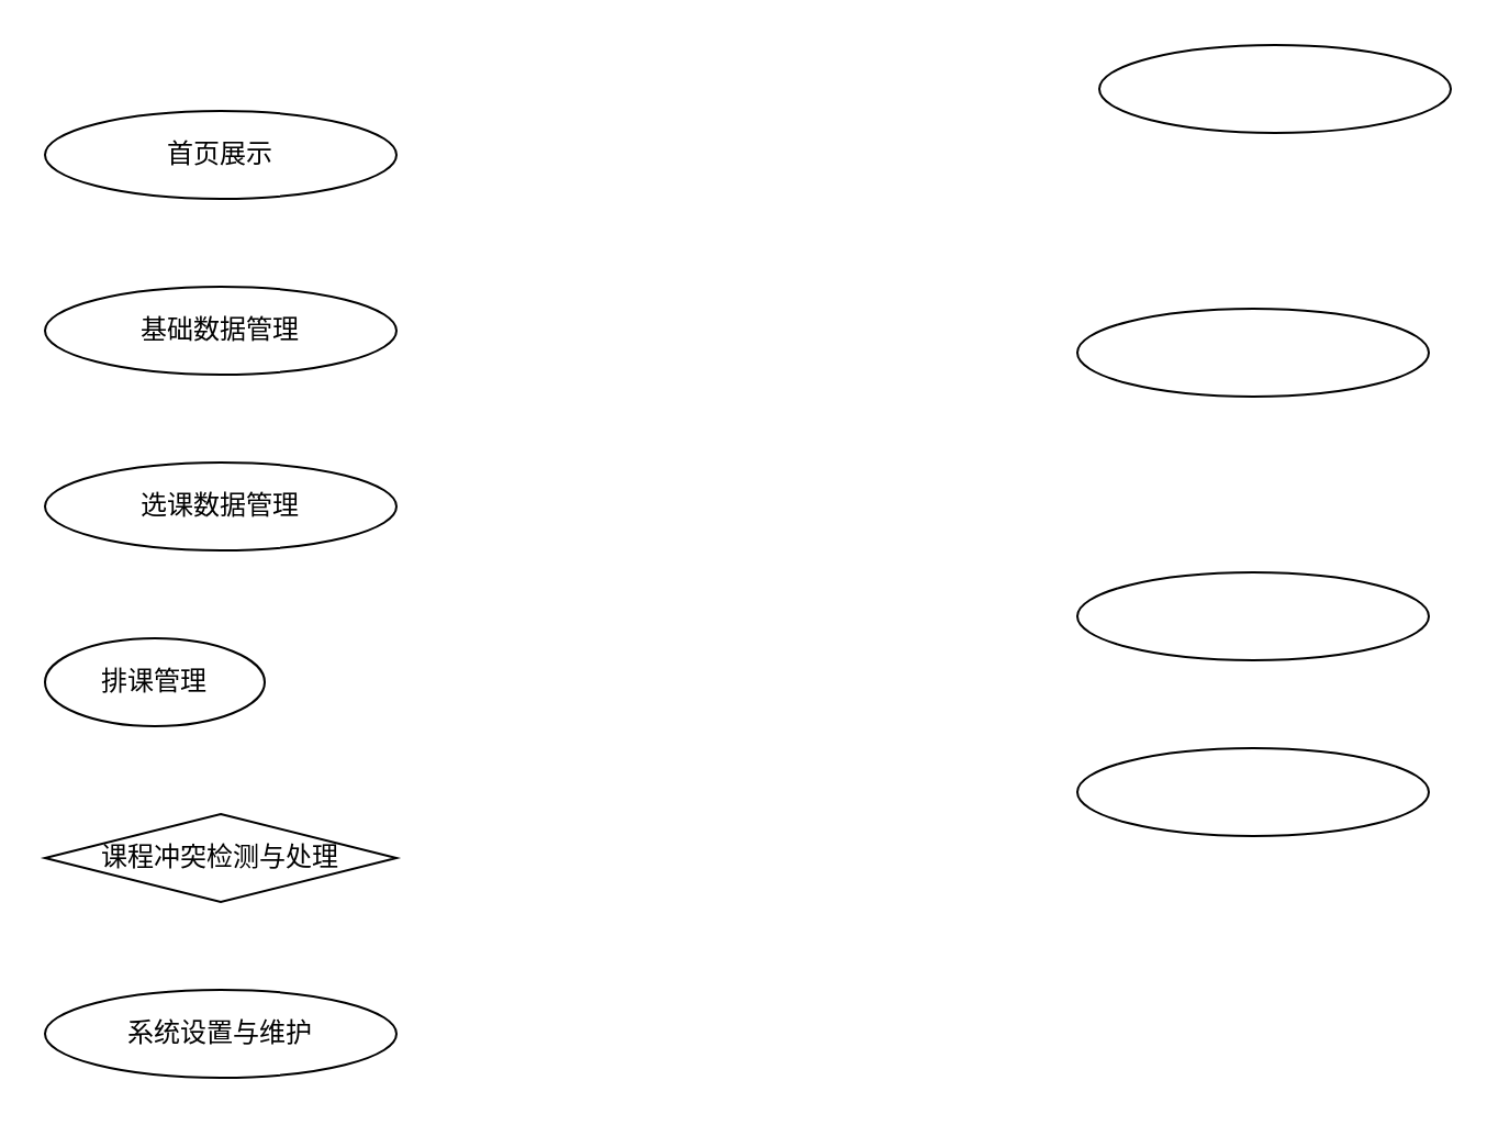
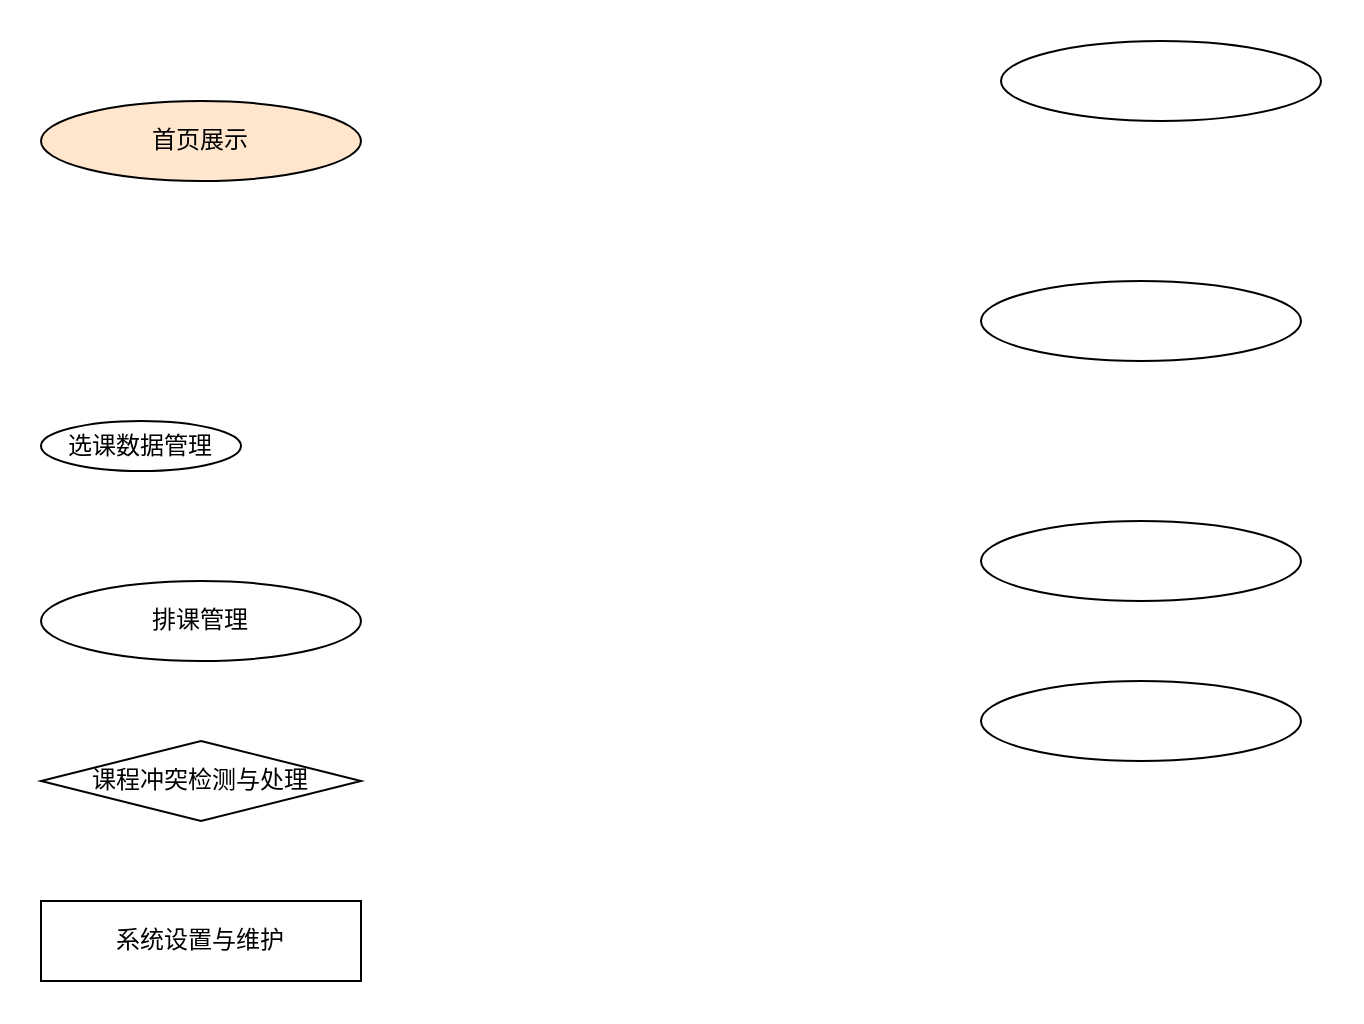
- <mxCell id="2" value="首页展示" style="ellipse;whiteSpace=wrap;html=1;" vertex="1" parent="1"><mxGeometry x="20" y="50" width="160" height="40" as="geometry" /></mxCell>
+ <mxCell id="2" value="首页展示" style="ellipse;whiteSpace=wrap;html=1;fillColor=#ffe6cc;" vertex="1" parent="1"><mxGeometry x="20" y="50" width="160" height="40" as="geometry" /></mxCell>
- <mxCell id="8" value="基础数据管理" style="ellipse;whiteSpace=wrap;html=1;" vertex="1" parent="1"><mxGeometry x="20" y="130" width="160" height="40" as="geometry" /></mxCell>
- <mxCell id="9" value="选课数据管理" style="ellipse;whiteSpace=wrap;html=1;" vertex="1" parent="1"><mxGeometry x="20" y="210" width="160" height="40" as="geometry" /></mxCell>
+ <mxCell id="9" value="选课数据管理" style="ellipse;whiteSpace=wrap;html=1;" vertex="1" parent="1"><mxGeometry x="20" y="210" width="100" height="25" as="geometry" /></mxCell>
- <mxCell id="10" value="排课管理" style="ellipse;whiteSpace=wrap;html=1;" vertex="1" parent="1"><mxGeometry x="20" y="290" width="100" height="40" as="geometry" /></mxCell>
+ <mxCell id="10" value="排课管理" style="ellipse;whiteSpace=wrap;html=1;" vertex="1" parent="1"><mxGeometry x="20" y="290" width="160" height="40" as="geometry" /></mxCell>
- <mxCell id="7" value="系统设置与维护" style="ellipse;whiteSpace=wrap;html=1;" vertex="1" parent="1"><mxGeometry x="20" y="450" width="160" height="40" as="geometry" /></mxCell>
+ <mxCell id="7" value="系统设置与维护" style="whiteSpace=wrap;html=1;rounded=0;" vertex="1" parent="1"><mxGeometry x="20" y="450" width="160" height="40" as="geometry" /></mxCell>
